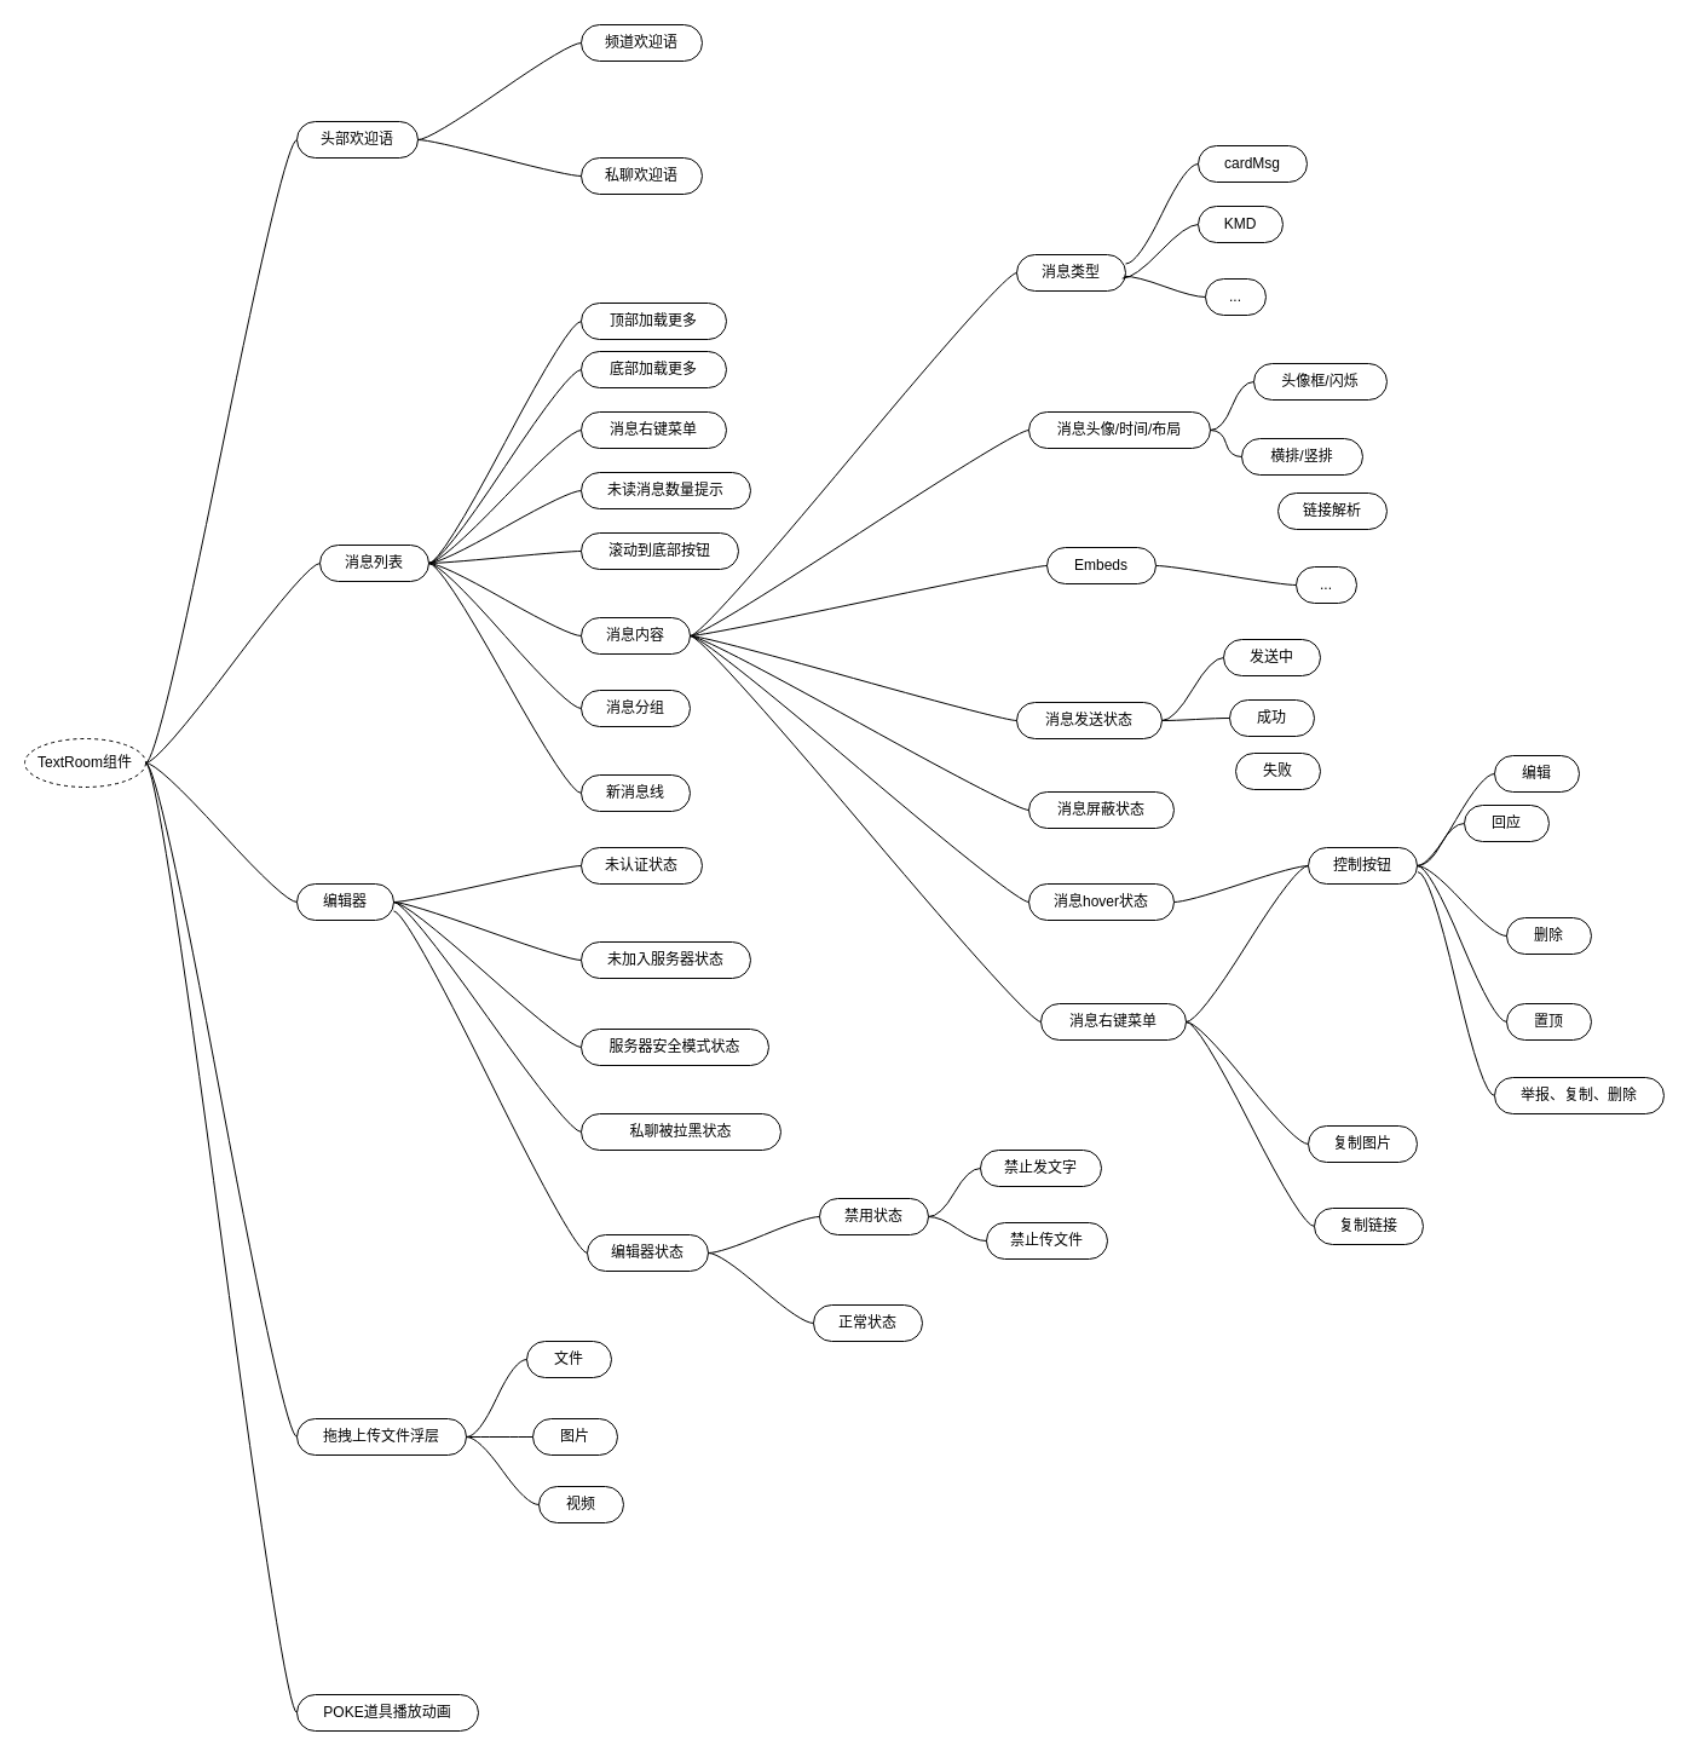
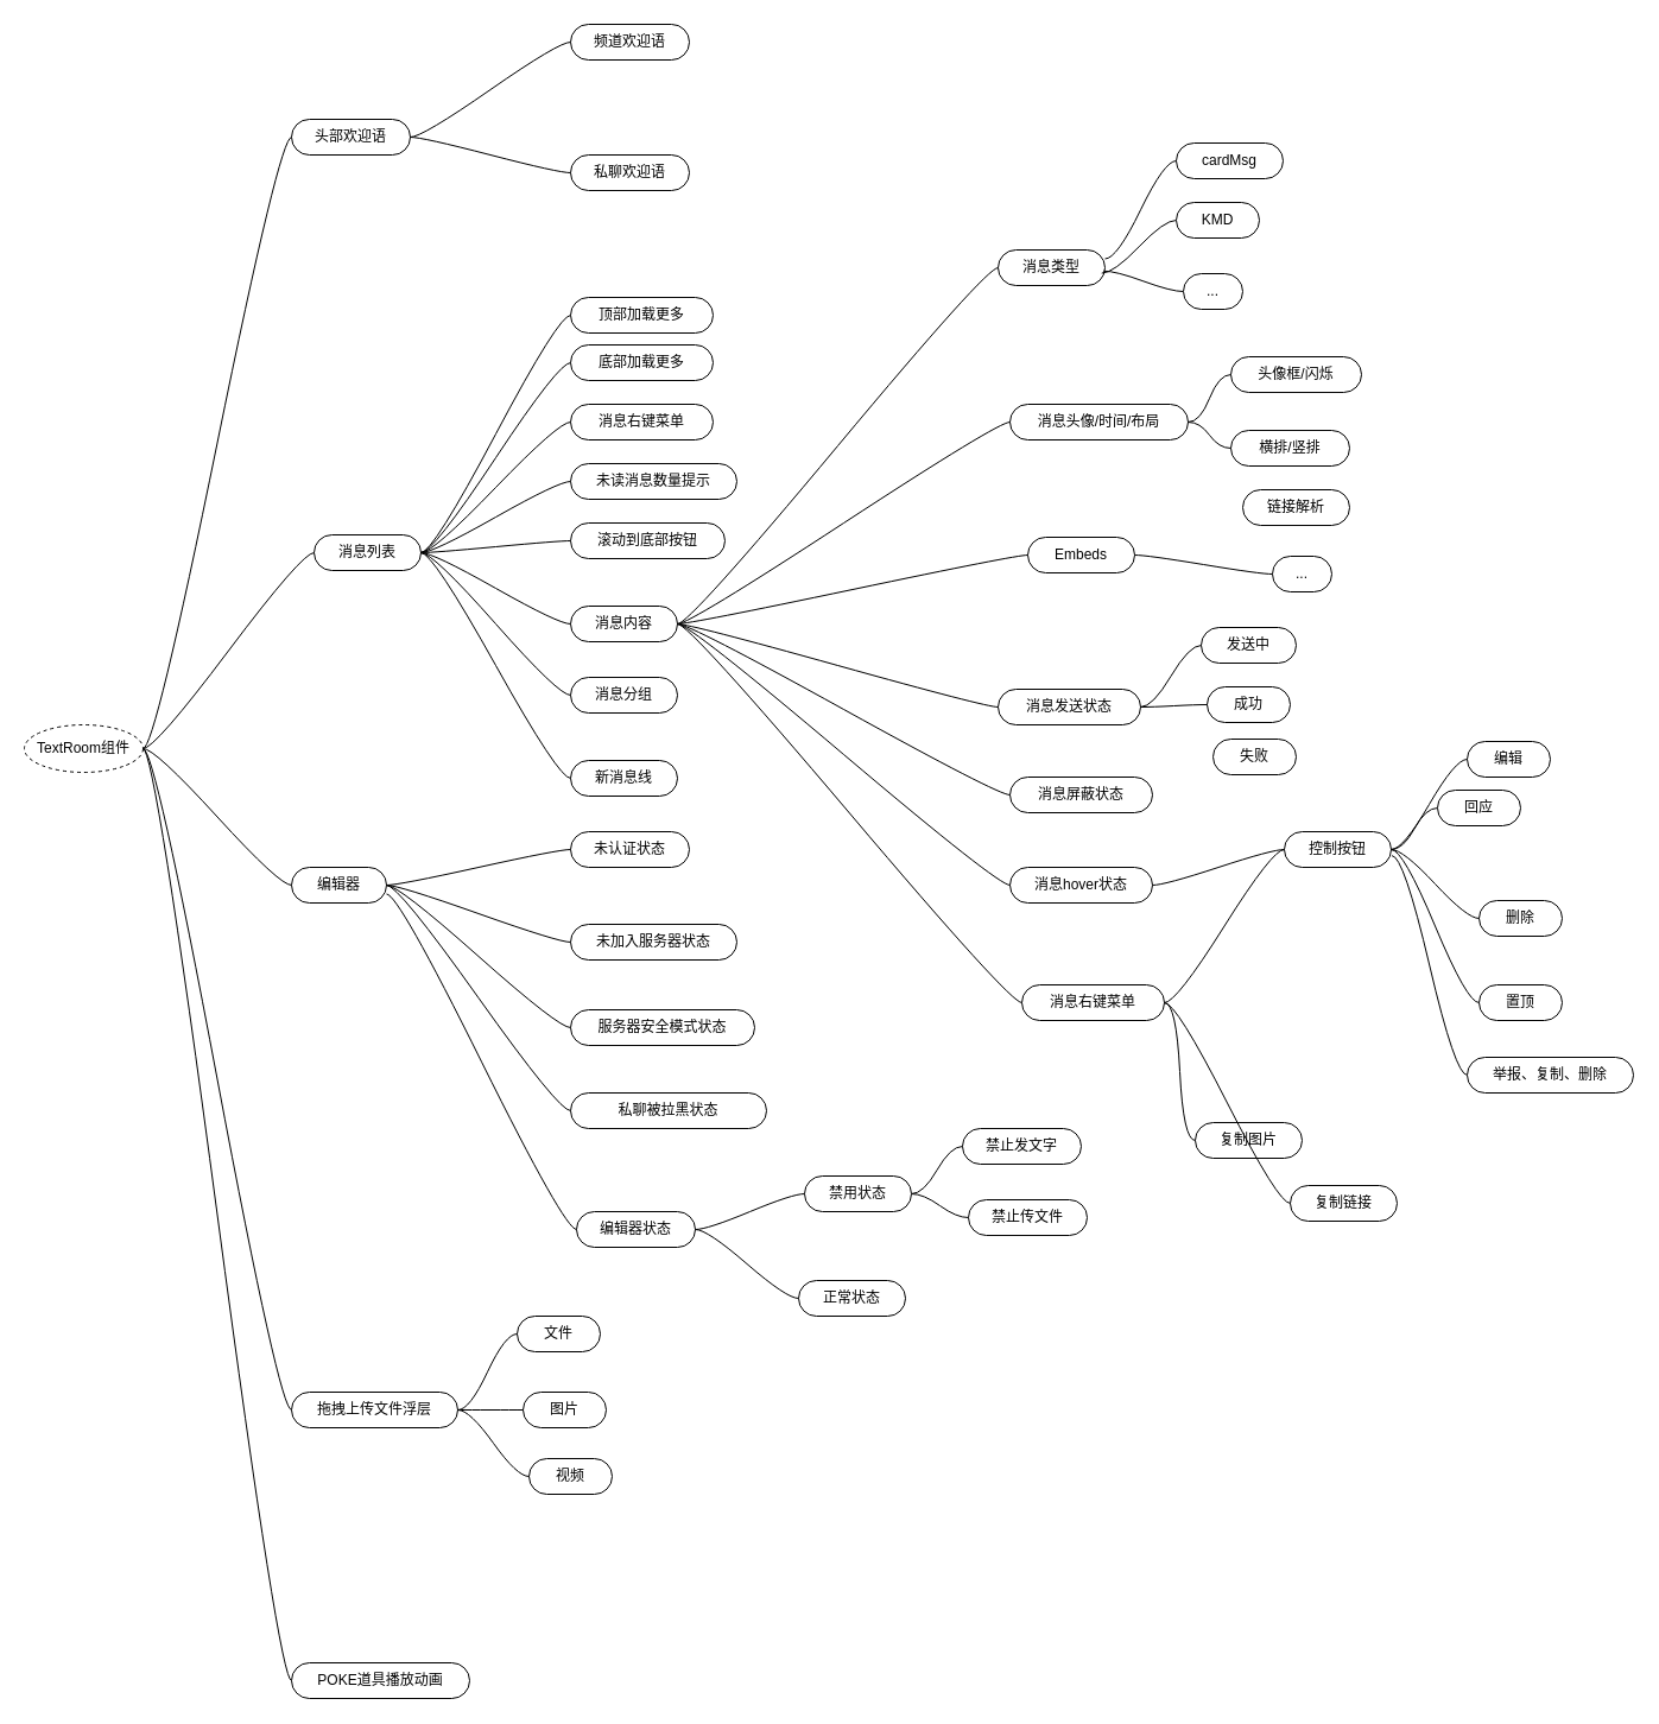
- <mxCell id="98" value="横排/竖排" style="whiteSpace=wrap;html=1;rounded=1;arcSize=50;align=center;verticalAlign=middle;strokeWidth=1;autosize=1;spacing=4;treeFolding=1;treeMoving=1;newEdgeStyle={&quot;edgeStyle&quot;:&quot;entityRelationEdgeStyle&quot;,&quot;startArrow&quot;:&quot;none&quot;,&quot;endArrow&quot;:&quot;none&quot;,&quot;segment&quot;:10,&quot;curved&quot;:1,&quot;sourcePerimeterSpacing&quot;:0,&quot;targetPerimeterSpacing&quot;:0};" vertex="1" parent="1"><mxGeometry x="1026" y="362" width="100" height="30" as="geometry" /></mxCell>
+ <mxCell id="98" value="横排/竖排" style="whiteSpace=wrap;html=1;rounded=1;arcSize=50;align=center;verticalAlign=middle;strokeWidth=1;autosize=1;spacing=4;treeFolding=1;treeMoving=1;newEdgeStyle={&quot;edgeStyle&quot;:&quot;entityRelationEdgeStyle&quot;,&quot;startArrow&quot;:&quot;none&quot;,&quot;endArrow&quot;:&quot;none&quot;,&quot;segment&quot;:10,&quot;curved&quot;:1,&quot;sourcePerimeterSpacing&quot;:0,&quot;targetPerimeterSpacing&quot;:0};" vertex="1" parent="1"><mxGeometry x="1036" y="362" width="100" height="30" as="geometry" /></mxCell>
- <mxCell id="95" value="链接解析" style="whiteSpace=wrap;html=1;rounded=1;arcSize=50;align=center;verticalAlign=middle;strokeWidth=1;autosize=1;spacing=4;treeFolding=1;treeMoving=1;newEdgeStyle={&quot;edgeStyle&quot;:&quot;entityRelationEdgeStyle&quot;,&quot;startArrow&quot;:&quot;none&quot;,&quot;endArrow&quot;:&quot;none&quot;,&quot;segment&quot;:10,&quot;curved&quot;:1,&quot;sourcePerimeterSpacing&quot;:0,&quot;targetPerimeterSpacing&quot;:0};" vertex="1" parent="1"><mxGeometry x="1056" y="407" width="90" height="30" as="geometry" /></mxCell>
+ <mxCell id="95" value="链接解析" style="whiteSpace=wrap;html=1;rounded=1;arcSize=50;align=center;verticalAlign=middle;strokeWidth=1;autosize=1;spacing=4;treeFolding=1;treeMoving=1;newEdgeStyle={&quot;edgeStyle&quot;:&quot;entityRelationEdgeStyle&quot;,&quot;startArrow&quot;:&quot;none&quot;,&quot;endArrow&quot;:&quot;none&quot;,&quot;segment&quot;:10,&quot;curved&quot;:1,&quot;sourcePerimeterSpacing&quot;:0,&quot;targetPerimeterSpacing&quot;:0};" vertex="1" parent="1"><mxGeometry x="1046" y="412" width="90" height="30" as="geometry" /></mxCell>
- <mxCell id="102" value="复制图片" style="whiteSpace=wrap;html=1;rounded=1;arcSize=50;align=center;verticalAlign=middle;strokeWidth=1;autosize=1;spacing=4;treeFolding=1;treeMoving=1;newEdgeStyle={&quot;edgeStyle&quot;:&quot;entityRelationEdgeStyle&quot;,&quot;startArrow&quot;:&quot;none&quot;,&quot;endArrow&quot;:&quot;none&quot;,&quot;segment&quot;:10,&quot;curved&quot;:1,&quot;sourcePerimeterSpacing&quot;:0,&quot;targetPerimeterSpacing&quot;:0};" vertex="1" parent="1"><mxGeometry x="1081" y="930" width="90" height="30" as="geometry" /></mxCell>
+ <mxCell id="102" value="复制图片" style="whiteSpace=wrap;html=1;rounded=1;arcSize=50;align=center;verticalAlign=middle;strokeWidth=1;autosize=1;spacing=4;treeFolding=1;treeMoving=1;newEdgeStyle={&quot;edgeStyle&quot;:&quot;entityRelationEdgeStyle&quot;,&quot;startArrow&quot;:&quot;none&quot;,&quot;endArrow&quot;:&quot;none&quot;,&quot;segment&quot;:10,&quot;curved&quot;:1,&quot;sourcePerimeterSpacing&quot;:0,&quot;targetPerimeterSpacing&quot;:0};" vertex="1" parent="1"><mxGeometry x="1006" y="945" width="90" height="30" as="geometry" /></mxCell>
